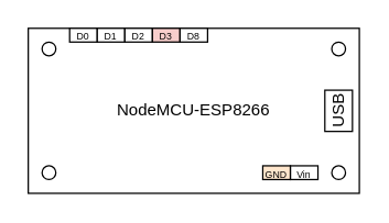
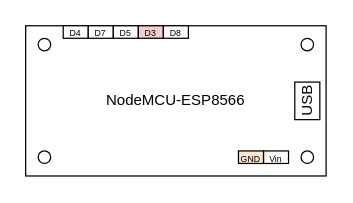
- <mxCell id="8" value="&lt;p style=&quot;line-height: 150%;&quot;&gt;&lt;font style=&quot;font-size: 7px;&quot;&gt;D0&lt;/font&gt;&lt;/p&gt;" style="rounded=0;whiteSpace=wrap;html=1;" vertex="1" parent="1"><mxGeometry x="50" y="20" width="20" height="10" as="geometry" /></mxCell>
+ <mxCell id="8" value="&lt;p style=&quot;line-height: 150%;&quot;&gt;&lt;font style=&quot;font-size: 7px;&quot;&gt;D4&lt;/font&gt;&lt;/p&gt;" style="rounded=0;whiteSpace=wrap;html=1;" vertex="1" parent="1"><mxGeometry x="50" y="20" width="20" height="10" as="geometry" /></mxCell>
- <mxCell id="9" value="&lt;p style=&quot;line-height: 150%;&quot;&gt;&lt;font style=&quot;font-size: 7px;&quot;&gt;D1&lt;/font&gt;&lt;/p&gt;" style="rounded=0;whiteSpace=wrap;html=1;" vertex="1" parent="1"><mxGeometry x="70" y="20" width="20" height="10" as="geometry" /></mxCell>
+ <mxCell id="9" value="&lt;p style=&quot;line-height: 150%;&quot;&gt;&lt;font style=&quot;font-size: 7px;&quot;&gt;D7&lt;/font&gt;&lt;/p&gt;" style="rounded=0;whiteSpace=wrap;html=1;" vertex="1" parent="1"><mxGeometry x="70" y="20" width="20" height="10" as="geometry" /></mxCell>
- <mxCell id="10" value="&lt;p style=&quot;line-height: 150%;&quot;&gt;&lt;font style=&quot;font-size: 7px;&quot;&gt;D2&lt;/font&gt;&lt;/p&gt;" style="rounded=0;whiteSpace=wrap;html=1;" vertex="1" parent="1"><mxGeometry x="90" y="20" width="20" height="10" as="geometry" /></mxCell>
+ <mxCell id="10" value="&lt;p style=&quot;line-height: 150%;&quot;&gt;&lt;font style=&quot;font-size: 7px;&quot;&gt;D5&lt;/font&gt;&lt;/p&gt;" style="rounded=0;whiteSpace=wrap;html=1;" vertex="1" parent="1"><mxGeometry x="90" y="20" width="20" height="10" as="geometry" /></mxCell>
- <mxCell id="2" value="NodeMCU-ESP8266" style="rounded=0;whiteSpace=wrap;html=1;" vertex="1" parent="1"><mxGeometry x="20" y="20" width="240" height="120" as="geometry" /></mxCell>
+ <mxCell id="2" value="NodeMCU-ESP8566" style="rounded=0;whiteSpace=wrap;html=1;" vertex="1" parent="1"><mxGeometry x="20" y="20" width="240" height="120" as="geometry" /></mxCell>
